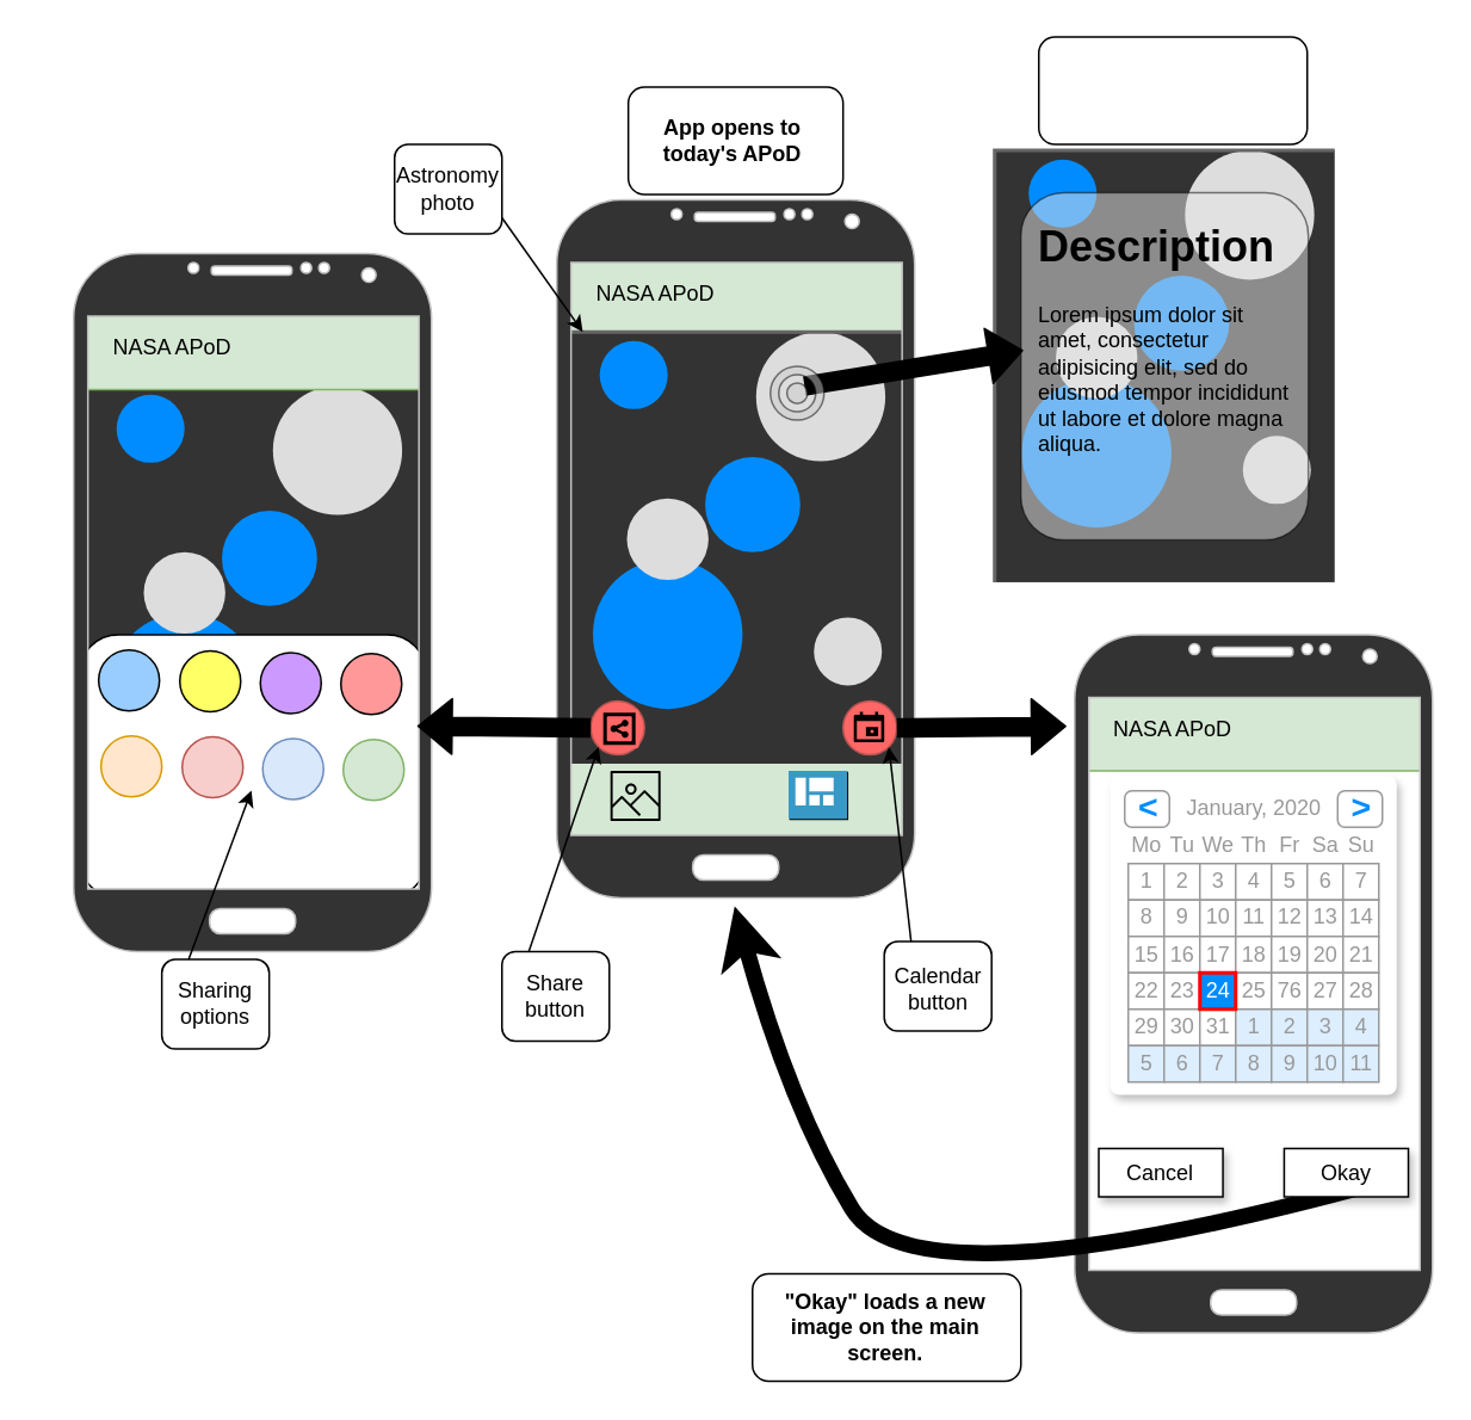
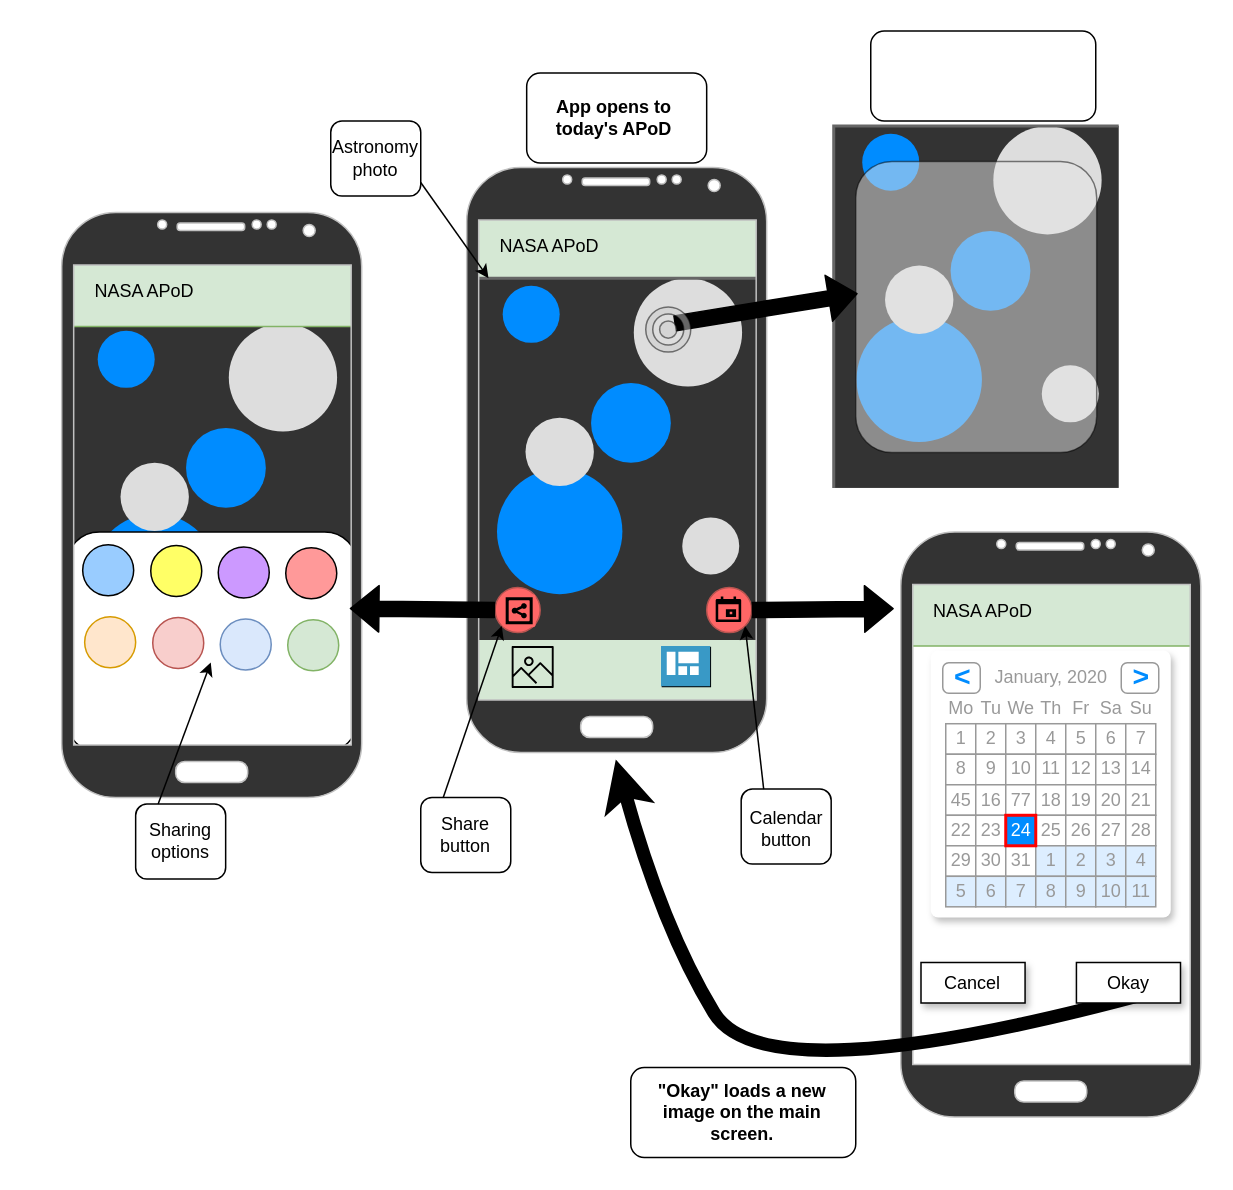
- <mxCell id="42" value="&lt;h1&gt;Description&lt;/h1&gt;&lt;p&gt;Lorem ipsum dolor sit amet, consectetur adipisicing elit, sed do eiusmod tempor incididunt ut labore et dolore magna aliqua.&lt;/p&gt;" style="text;html=1;strokeColor=none;fillColor=none;spacing=5;spacingTop=-20;whiteSpace=wrap;overflow=hidden;rounded=0;opacity=50;" vertex="1" parent="1"><mxGeometry x="575.315" y="117.5" width="150" height="173" as="geometry" /></mxCell>
- <mxCell id="76" value="15" style="strokeWidth=1;shadow=0;dashed=0;align=center;html=1;shape=mxgraph.mockup.forms.rrect;rSize=0;strokeColor=#999999;fontColor=#999999;" vertex="1" parent="51"><mxGeometry x="10" y="89.509" width="20" height="20.343" as="geometry" /></mxCell>
+ <mxCell id="76" value="45" style="strokeWidth=1;shadow=0;dashed=0;align=center;html=1;shape=mxgraph.mockup.forms.rrect;rSize=0;strokeColor=#999999;fontColor=#999999;" vertex="1" parent="51"><mxGeometry x="10" y="89.509" width="20" height="20.343" as="geometry" /></mxCell>
- <mxCell id="78" value="17" style="strokeWidth=1;shadow=0;dashed=0;align=center;html=1;shape=mxgraph.mockup.forms.rrect;rSize=0;strokeColor=#999999;fontColor=#999999;" vertex="1" parent="51"><mxGeometry x="50" y="89.509" width="20" height="20.343" as="geometry" /></mxCell>
+ <mxCell id="78" value="77" style="strokeWidth=1;shadow=0;dashed=0;align=center;html=1;shape=mxgraph.mockup.forms.rrect;rSize=0;strokeColor=#999999;fontColor=#999999;" vertex="1" parent="51"><mxGeometry x="50" y="89.509" width="20" height="20.343" as="geometry" /></mxCell>
- <mxCell id="86" value="76" style="strokeWidth=1;shadow=0;dashed=0;align=center;html=1;shape=mxgraph.mockup.forms.rrect;rSize=0;strokeColor=#999999;fontColor=#999999;" vertex="1" parent="51"><mxGeometry x="90" y="109.851" width="20" height="20.343" as="geometry" /></mxCell>
+ <mxCell id="86" value="26" style="strokeWidth=1;shadow=0;dashed=0;align=center;html=1;shape=mxgraph.mockup.forms.rrect;rSize=0;strokeColor=#999999;fontColor=#999999;" vertex="1" parent="51"><mxGeometry x="90" y="109.851" width="20" height="20.343" as="geometry" /></mxCell>
